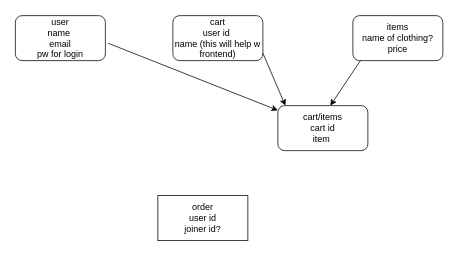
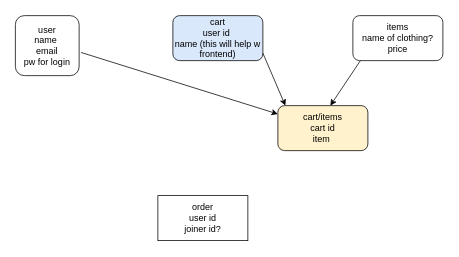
- <mxCell id="2" value="user&lt;br&gt;name&amp;nbsp;&lt;br&gt;email&lt;br&gt;pw for login" style="rounded=1;whiteSpace=wrap;html=1;" vertex="1" parent="1"><mxGeometry x="20" y="20" width="120" height="60" as="geometry" /></mxCell>
+ <mxCell id="2" value="user&lt;br&gt;name&amp;nbsp;&lt;br&gt;email&lt;br&gt;pw for login" style="rounded=1;whiteSpace=wrap;html=1;" vertex="1" parent="1"><mxGeometry x="20" y="20" width="85" height="80" as="geometry" /></mxCell>
- <mxCell id="3" value="cart&lt;br&gt;user id&amp;nbsp;&lt;br&gt;name (this will help w frontend)" style="rounded=1;whiteSpace=wrap;html=1;" vertex="1" parent="1"><mxGeometry x="230" y="20" width="120" height="60" as="geometry" /></mxCell>
+ <mxCell id="3" value="cart&lt;br&gt;user id&amp;nbsp;&lt;br&gt;name (this will help w frontend)" style="rounded=1;whiteSpace=wrap;html=1;fillColor=#dae8fc;" vertex="1" parent="1"><mxGeometry x="230" y="20" width="120" height="60" as="geometry" /></mxCell>
- <mxCell id="6" value="cart/items&lt;br&gt;cart id&lt;br&gt;item&amp;nbsp;" style="rounded=1;whiteSpace=wrap;html=1;" vertex="1" parent="1"><mxGeometry x="370" y="140" width="120" height="60" as="geometry" /></mxCell>
+ <mxCell id="6" value="cart/items&lt;br&gt;cart id&lt;br&gt;item&amp;nbsp;" style="rounded=1;whiteSpace=wrap;html=1;fillColor=#fff2cc;" vertex="1" parent="1"><mxGeometry x="370" y="140" width="120" height="60" as="geometry" /></mxCell>
